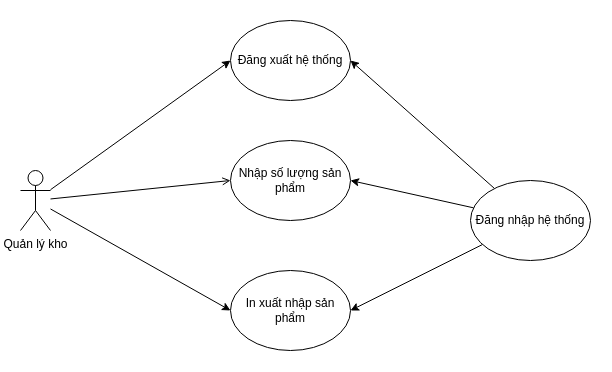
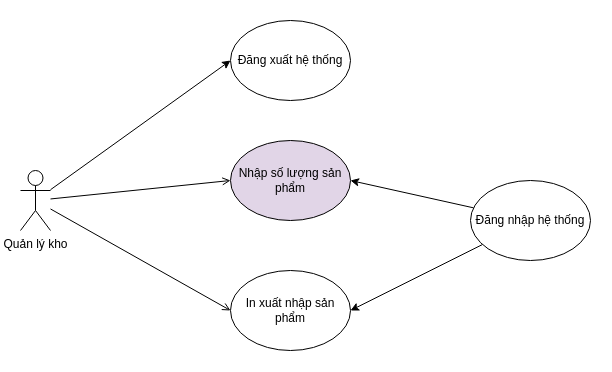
- <mxCell id="6" style="edgeStyle=none;rounded=0;orthogonalLoop=1;jettySize=auto;html=1;entryX=1;entryY=0.5;entryDx=0;entryDy=0;" edge="1" parent="1" source="9" target="10"><mxGeometry relative="1" as="geometry" /></mxCell>
- <mxCell id="11" value="Nhập số lượng sản phẩm" style="ellipse;whiteSpace=wrap;html=1;" vertex="1" parent="1"><mxGeometry x="230" y="140" width="120" height="80" as="geometry" /></mxCell>
+ <mxCell id="11" value="Nhập số lượng sản phẩm" style="ellipse;whiteSpace=wrap;html=1;fillColor=#e1d5e7;" vertex="1" parent="1"><mxGeometry x="230" y="140" width="120" height="80" as="geometry" /></mxCell>
- <mxCell id="4" style="edgeStyle=none;rounded=0;orthogonalLoop=1;jettySize=auto;html=1;entryX=0;entryY=0.5;entryDx=0;entryDy=0;" edge="1" parent="1" source="5" target="12"><mxGeometry relative="1" as="geometry" /></mxCell>
+ <mxCell id="4" style="edgeStyle=none;rounded=0;orthogonalLoop=1;jettySize=auto;html=1;entryX=0;entryY=0.5;entryDx=0;entryDy=0;endArrow=open;" edge="1" parent="1" source="5" target="12"><mxGeometry relative="1" as="geometry" /></mxCell>
